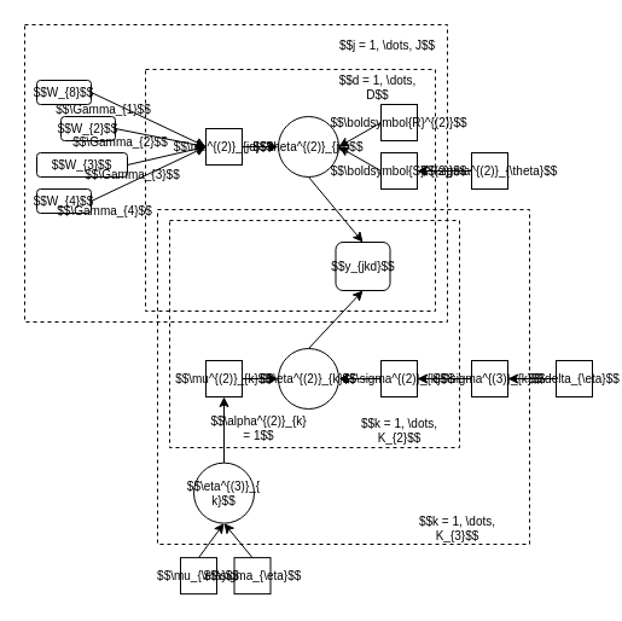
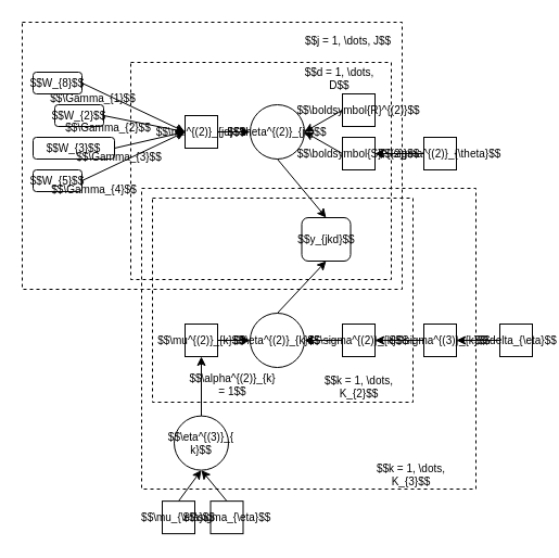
- <mxCell id="27" value="$$W_{4}$$" style="rounded=1;whiteSpace=wrap;html=1;fontSize=10;fillColor=none;" parent="1" vertex="1"><mxGeometry x="30" y="156" width="45" height="20" as="geometry" /></mxCell>
+ <mxCell id="27" value="$$W_{5}$$" style="rounded=1;whiteSpace=wrap;html=1;fontSize=10;fillColor=none;" parent="1" vertex="1"><mxGeometry x="30" y="156" width="45" height="20" as="geometry" /></mxCell>
